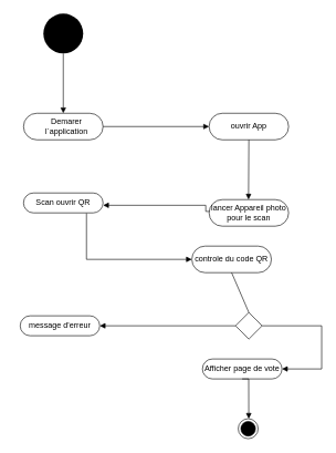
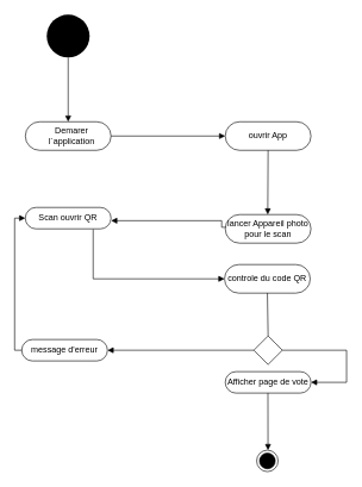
+ <mxCell id="18" value="" style="endArrow=none;html=1;rounded=0;startArrow=block;startFill=1;edgeStyle=elbowEdgeStyle;entryX=0;entryY=0.5;entryDx=0;entryDy=0;exitX=0;exitY=0.5;exitDx=0;exitDy=0;" parent="1" source="11" target="17" edge="1"><mxGeometry width="50" height="50" relative="1" as="geometry"><mxPoint x="0" y="330" as="sourcePoint" /><mxPoint x="-10" y="450" as="targetPoint" /><Array as="points"><mxPoint x="20" y="450" /><mxPoint x="144.88" y="420.06" /><mxPoint x="134.88" y="423.06" /><mxPoint x="124.88" y="423.06" /><mxPoint x="84.88" y="423.06" /></Array></mxGeometry></mxCell>
- <mxCell id="13" value="controle du code QR" style="rounded=1;whiteSpace=wrap;html=1;arcSize=50;" parent="1" vertex="1"><mxGeometry x="289" y="370" width="120" height="40" as="geometry" /></mxCell>
+ <mxCell id="13" value="controle du code QR" style="rounded=1;whiteSpace=wrap;html=1;arcSize=50;" parent="1" vertex="1"><mxGeometry x="314" y="370" width="120" height="40" as="geometry" /></mxCell>
- <mxCell id="20" value="Afficher page de vote" style="rounded=1;whiteSpace=wrap;html=1;arcSize=50;" parent="1" vertex="1"><mxGeometry x="305" y="540" width="120" height="30" as="geometry" /></mxCell>
+ <mxCell id="20" value="Afficher page de vote" style="rounded=1;whiteSpace=wrap;html=1;arcSize=50;" parent="1" vertex="1"><mxGeometry x="315" y="520" width="120" height="30" as="geometry" /></mxCell>
